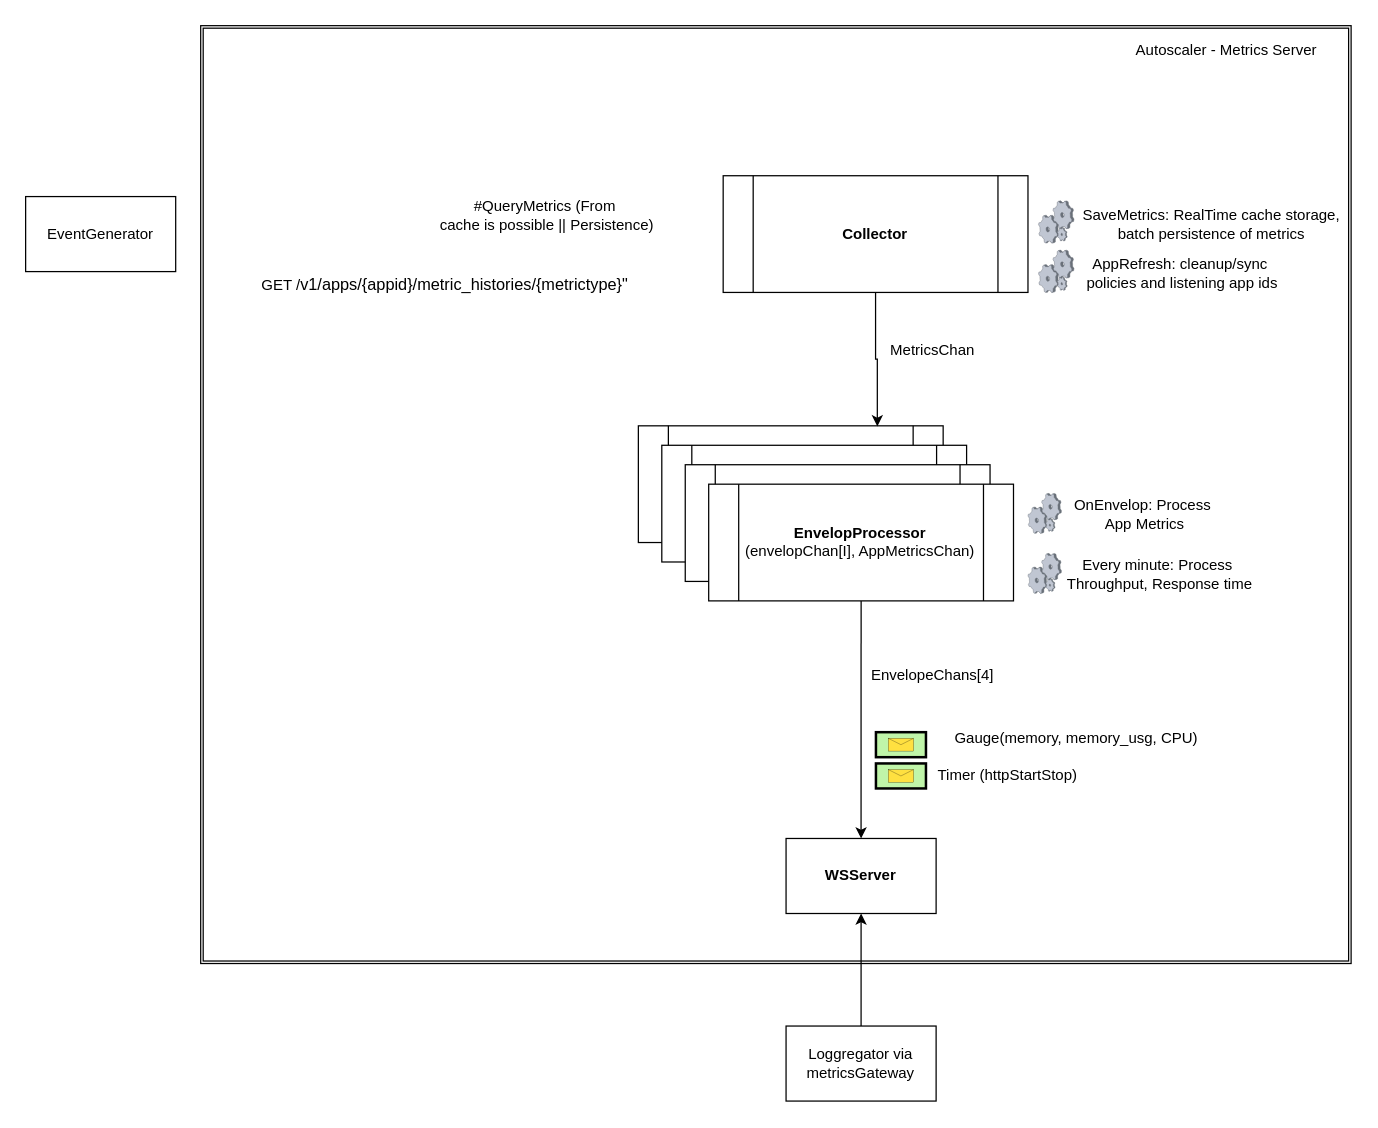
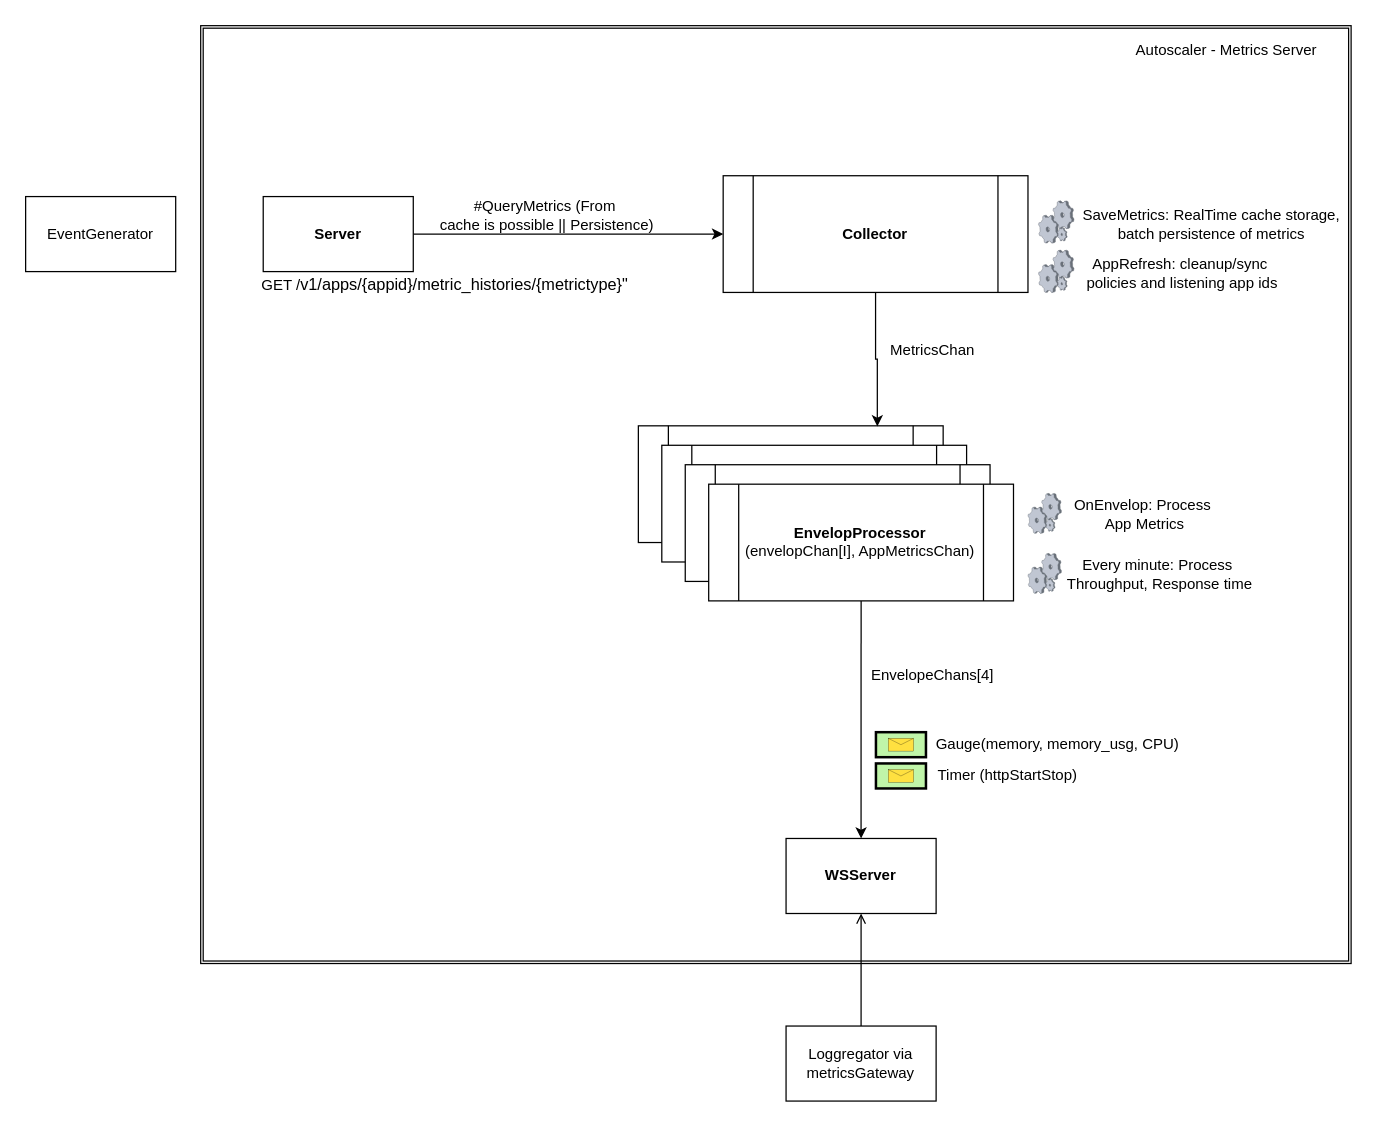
+ <mxCell id="35" value="&lt;b&gt;Server&lt;/b&gt;" style="rounded=0;whiteSpace=wrap;html=1;" parent="34" vertex="1"><mxGeometry x="10" width="120" height="60" as="geometry" /></mxCell>
+ <mxCell id="26" value="" style="edgeStyle=orthogonalEdgeStyle;rounded=0;orthogonalLoop=1;jettySize=auto;html=1;fontFamily=Helvetica;fontColor=#000000;entryX=0;entryY=0.5;entryDx=0;entryDy=0;" parent="1" source="35" target="12" edge="1"><mxGeometry relative="1" as="geometry" /></mxCell>
- <mxCell id="17" value="Gauge(memory, memory_usg, CPU)" style="text;html=1;align=center;verticalAlign=middle;resizable=0;points=[];autosize=1;strokeColor=none;fillColor=none;" parent="14" vertex="1"><mxGeometry x="55" y="20" width="210" height="20" as="geometry" /></mxCell>
+ <mxCell id="17" value="Gauge(memory, memory_usg, CPU)" style="text;html=1;align=center;verticalAlign=middle;resizable=0;points=[];autosize=1;strokeColor=none;fillColor=none;" parent="14" vertex="1"><mxGeometry x="40" y="25" width="210" height="20" as="geometry" /></mxCell>
- <mxCell id="24" value="" style="edgeStyle=orthogonalEdgeStyle;rounded=0;orthogonalLoop=1;jettySize=auto;html=1;" edge="1" parent="1" source="25" target="8"><mxGeometry relative="1" as="geometry" /></mxCell>
+ <mxCell id="24" value="" style="edgeStyle=orthogonalEdgeStyle;rounded=0;orthogonalLoop=1;jettySize=auto;html=1;endArrow=open;" edge="1" parent="1" source="25" target="8"><mxGeometry relative="1" as="geometry" /></mxCell>
